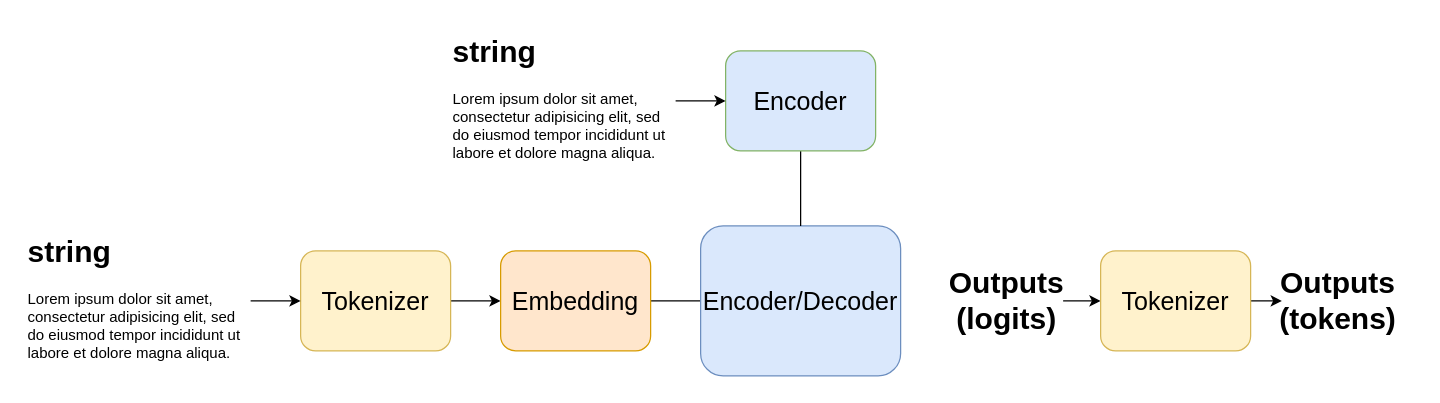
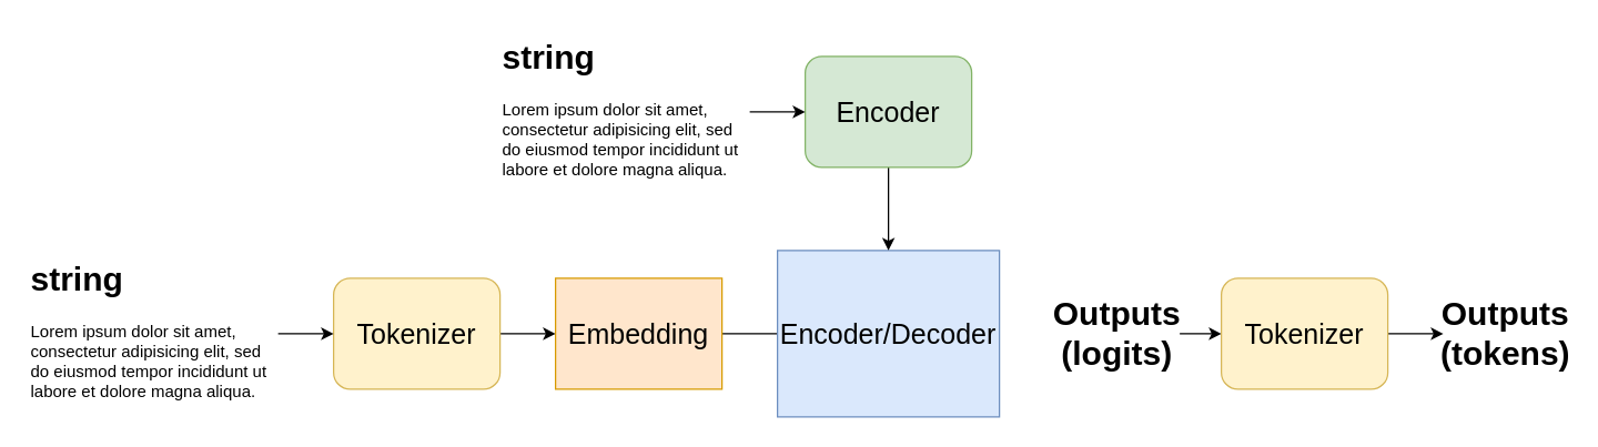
- <mxCell id="8" value="&lt;font style=&quot;font-size: 20px;&quot;&gt;Encoder&lt;/font&gt;" style="rounded=1;whiteSpace=wrap;html=1;fillColor=#dae8fc;strokeColor=#82b366;" parent="1" vertex="1"><mxGeometry x="580" y="40" width="120" height="80" as="geometry" /></mxCell>
+ <mxCell id="8" value="&lt;font style=&quot;font-size: 20px;&quot;&gt;Encoder&lt;/font&gt;" style="rounded=1;whiteSpace=wrap;html=1;fillColor=#d5e8d4;strokeColor=#82b366;" parent="1" vertex="1"><mxGeometry x="580" y="40" width="120" height="80" as="geometry" /></mxCell>
- <mxCell id="7" style="edgeStyle=orthogonalEdgeStyle;rounded=0;orthogonalLoop=1;jettySize=auto;html=1;endArrow=none;" parent="1" source="8" target="6" edge="1"><mxGeometry relative="1" as="geometry" /></mxCell>
+ <mxCell id="7" style="edgeStyle=orthogonalEdgeStyle;rounded=0;orthogonalLoop=1;jettySize=auto;html=1;" parent="1" source="8" target="6" edge="1"><mxGeometry relative="1" as="geometry" /></mxCell>
- <mxCell id="5" value="&lt;font style=&quot;font-size: 20px;&quot;&gt;Embedding&lt;/font&gt;" style="rounded=1;whiteSpace=wrap;html=1;fillColor=#ffe6cc;strokeColor=#d79b00;" parent="1" vertex="1"><mxGeometry x="400" y="200" width="120" height="80" as="geometry" /></mxCell>
+ <mxCell id="5" value="&lt;font style=&quot;font-size: 20px;&quot;&gt;Embedding&lt;/font&gt;" style="whiteSpace=wrap;html=1;fillColor=#ffe6cc;strokeColor=#d79b00;rounded=0;" parent="1" vertex="1"><mxGeometry x="400" y="200" width="120" height="80" as="geometry" /></mxCell>
- <mxCell id="6" value="&lt;font style=&quot;font-size: 20px;&quot;&gt;Encoder/Decoder&lt;/font&gt;" style="rounded=1;whiteSpace=wrap;html=1;fillColor=#dae8fc;strokeColor=#6c8ebf;" parent="1" vertex="1"><mxGeometry x="560" y="180" width="160" height="120" as="geometry" /></mxCell>
+ <mxCell id="6" value="&lt;font style=&quot;font-size: 20px;&quot;&gt;Encoder/Decoder&lt;/font&gt;" style="whiteSpace=wrap;html=1;fillColor=#dae8fc;strokeColor=#6c8ebf;rounded=0;" parent="1" vertex="1"><mxGeometry x="560" y="180" width="160" height="120" as="geometry" /></mxCell>
- <mxCell id="17" value="&lt;b&gt;&lt;font style=&quot;font-size: 24px;&quot;&gt;Outputs&lt;br&gt;&lt;/font&gt;&lt;/b&gt;&lt;div&gt;&lt;b&gt;&lt;font style=&quot;font-size: 24px;&quot;&gt;(tokens)&lt;/font&gt;&lt;/b&gt;&lt;/div&gt;" style="text;html=1;align=center;verticalAlign=middle;whiteSpace=wrap;rounded=0;" vertex="1" parent="1"><mxGeometry x="1025" y="220" width="90" height="40" as="geometry" /></mxCell>
+ <mxCell id="17" value="&lt;b&gt;&lt;font style=&quot;font-size: 24px;&quot;&gt;Outputs&lt;br&gt;&lt;/font&gt;&lt;/b&gt;&lt;div&gt;&lt;b&gt;&lt;font style=&quot;font-size: 24px;&quot;&gt;(tokens)&lt;/font&gt;&lt;/b&gt;&lt;/div&gt;" style="text;html=1;align=center;verticalAlign=middle;whiteSpace=wrap;rounded=0;" vertex="1" parent="1"><mxGeometry x="1040" y="220" width="90" height="40" as="geometry" /></mxCell>
